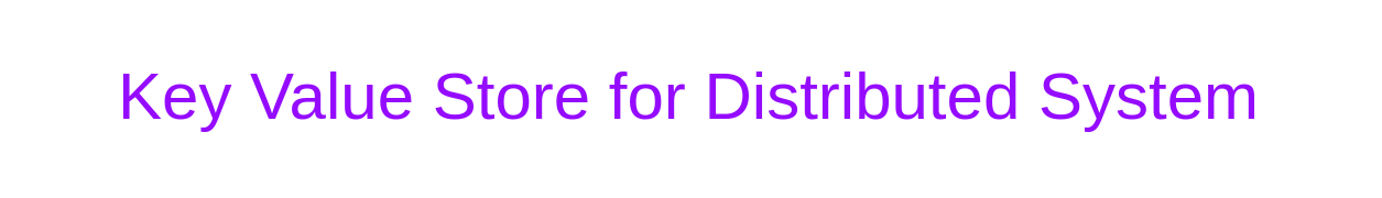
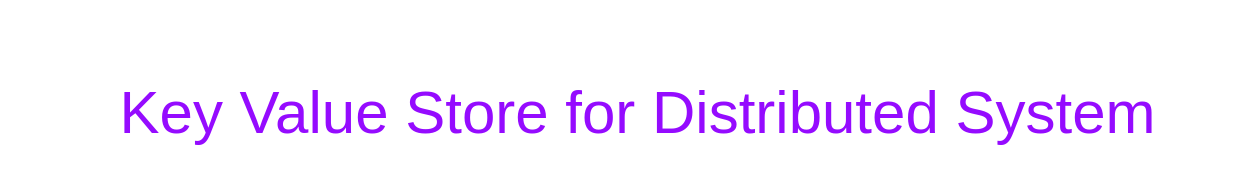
- <mxCell id="2" value="Key Value Store for Distributed System" style="text;html=1;align=center;verticalAlign=middle;whiteSpace=wrap;rounded=0;fontSize=24;fontColor=#950BFF;" parent="1" vertex="1"><mxGeometry x="20" y="20" width="460" height="30" as="geometry" /></mxCell>
+ <mxCell id="2" value="Key Value Store for Distributed System" style="text;html=1;align=center;verticalAlign=middle;whiteSpace=wrap;rounded=0;fontSize=24;fontColor=#950BFF;" parent="1" vertex="1"><mxGeometry x="25" y="30" width="460" height="30" as="geometry" /></mxCell>
